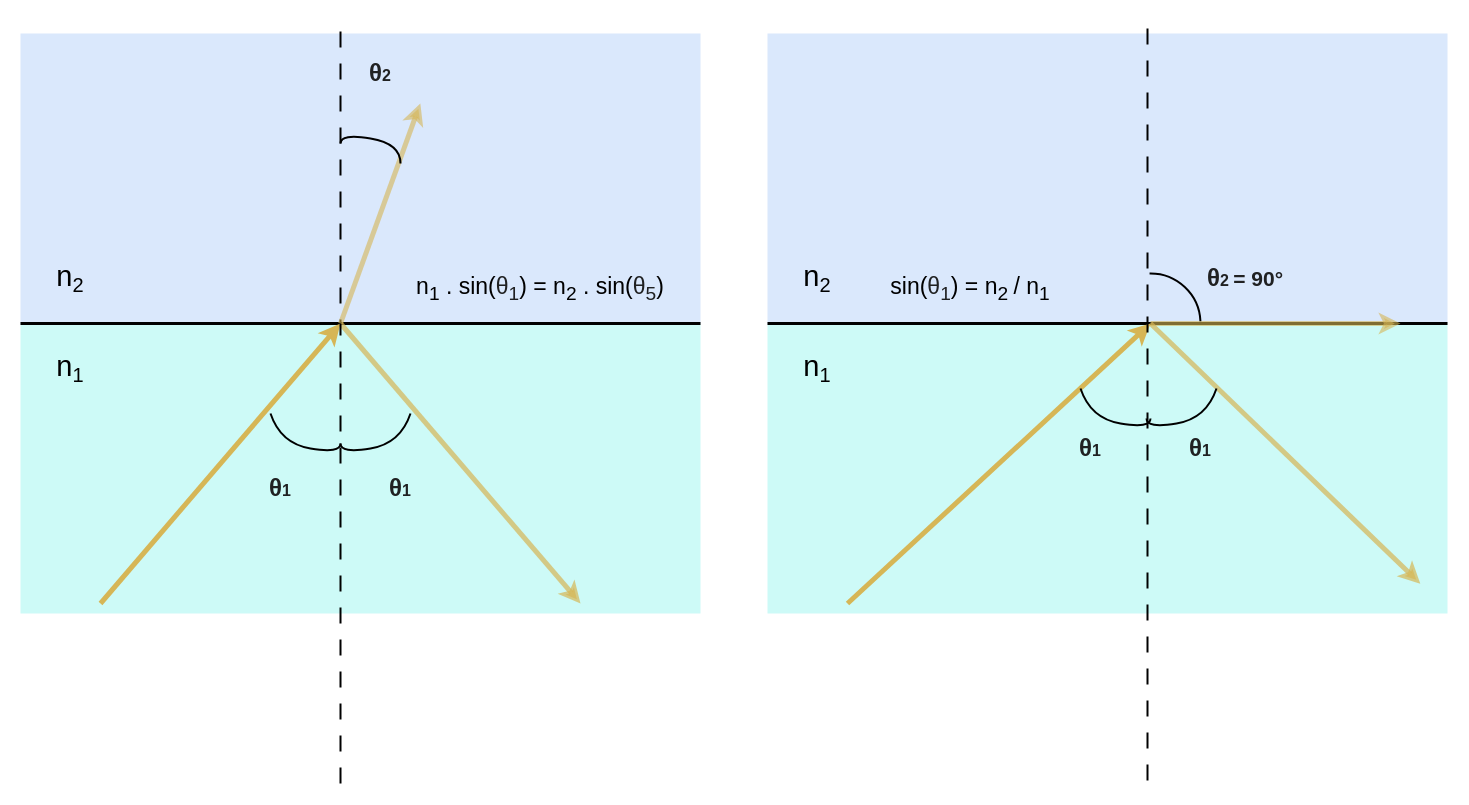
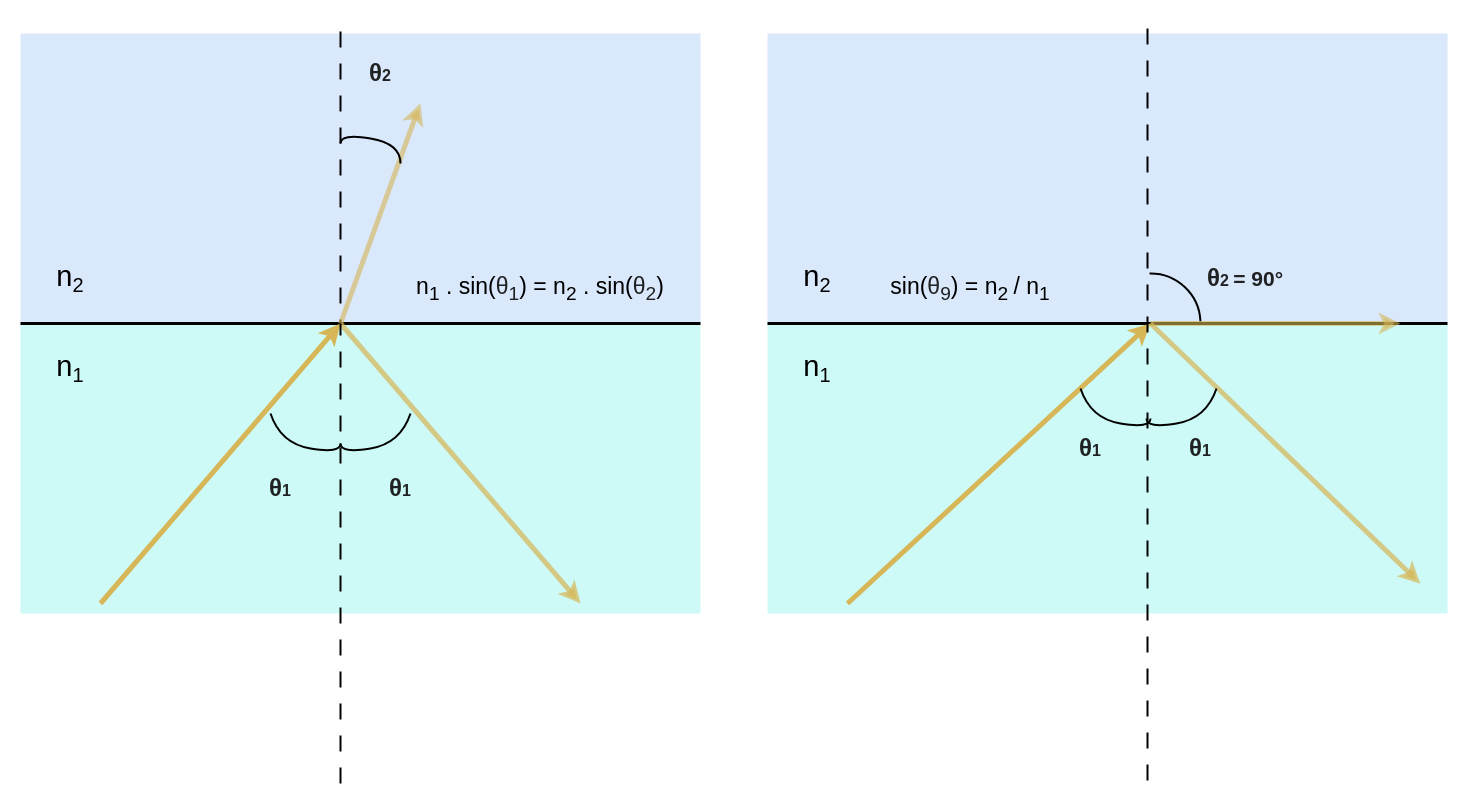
- <mxCell id="18" value="&lt;font style=&quot;font-size: 23px;&quot;&gt;n&lt;sub style=&quot;&quot;&gt;1&lt;/sub&gt; . sin(&lt;span style=&quot;border-color: var(--border-color); caret-color: rgb(32, 33, 34); color: rgb(32, 33, 34); font-family: sans-serif; text-align: start; text-size-adjust: auto;&quot;&gt;&lt;font style=&quot;border-color: var(--border-color); font-size: 23px;&quot;&gt;θ&lt;/font&gt;&lt;font style=&quot;border-color: var(--border-color); font-size: 23px;&quot;&gt;&lt;sub&gt;1&lt;/sub&gt;&lt;/font&gt;&lt;/span&gt;) = n&lt;sub style=&quot;&quot;&gt;2&lt;/sub&gt; . sin(&lt;span style=&quot;border-color: var(--border-color); caret-color: rgb(32, 33, 34); color: rgb(32, 33, 34); font-family: sans-serif; text-align: start; text-size-adjust: auto;&quot;&gt;&lt;font style=&quot;border-color: var(--border-color); font-size: 23px;&quot;&gt;θ&lt;/font&gt;&lt;font style=&quot;border-color: var(--border-color); font-size: 23px;&quot;&gt;&lt;sub&gt;5&lt;/sub&gt;&lt;/font&gt;&lt;/span&gt;)&lt;/font&gt;" style="text;html=1;strokeColor=none;fillColor=none;align=center;verticalAlign=middle;whiteSpace=wrap;rounded=0;" parent="1" vertex="1"><mxGeometry x="260" y="243" width="560" height="90" as="geometry" /></mxCell>
+ <mxCell id="18" value="&lt;font style=&quot;font-size: 23px;&quot;&gt;n&lt;sub style=&quot;&quot;&gt;1&lt;/sub&gt; . sin(&lt;span style=&quot;border-color: var(--border-color); caret-color: rgb(32, 33, 34); color: rgb(32, 33, 34); font-family: sans-serif; text-align: start; text-size-adjust: auto;&quot;&gt;&lt;font style=&quot;border-color: var(--border-color); font-size: 23px;&quot;&gt;θ&lt;/font&gt;&lt;font style=&quot;border-color: var(--border-color); font-size: 23px;&quot;&gt;&lt;sub&gt;1&lt;/sub&gt;&lt;/font&gt;&lt;/span&gt;) = n&lt;sub style=&quot;&quot;&gt;2&lt;/sub&gt; . sin(&lt;span style=&quot;border-color: var(--border-color); caret-color: rgb(32, 33, 34); color: rgb(32, 33, 34); font-family: sans-serif; text-align: start; text-size-adjust: auto;&quot;&gt;&lt;font style=&quot;border-color: var(--border-color); font-size: 23px;&quot;&gt;θ&lt;/font&gt;&lt;font style=&quot;border-color: var(--border-color); font-size: 23px;&quot;&gt;&lt;sub&gt;2&lt;/sub&gt;&lt;/font&gt;&lt;/span&gt;)&lt;/font&gt;" style="text;html=1;strokeColor=none;fillColor=none;align=center;verticalAlign=middle;whiteSpace=wrap;rounded=0;" parent="1" vertex="1"><mxGeometry x="260" y="243" width="560" height="90" as="geometry" /></mxCell>
- <mxCell id="35" value="&lt;font style=&quot;font-size: 23px;&quot;&gt;sin(&lt;span style=&quot;border-color: var(--border-color); caret-color: rgb(32, 33, 34); color: rgb(32, 33, 34); font-family: sans-serif; text-align: start; text-size-adjust: auto;&quot;&gt;&lt;font style=&quot;border-color: var(--border-color); font-size: 23px;&quot;&gt;θ&lt;/font&gt;&lt;font style=&quot;border-color: var(--border-color); font-size: 23px;&quot;&gt;&lt;sub&gt;1&lt;/sub&gt;&lt;/font&gt;&lt;/span&gt;) = n&lt;sub style=&quot;&quot;&gt;2 &lt;/sub&gt;/ n&lt;sub&gt;1&lt;/sub&gt;&lt;/font&gt;" style="text;html=1;strokeColor=none;fillColor=none;align=center;verticalAlign=middle;whiteSpace=wrap;rounded=0;" vertex="1" parent="1"><mxGeometry x="690" y="243" width="560" height="90" as="geometry" /></mxCell>
+ <mxCell id="35" value="&lt;font style=&quot;font-size: 23px;&quot;&gt;sin(&lt;span style=&quot;border-color: var(--border-color); caret-color: rgb(32, 33, 34); color: rgb(32, 33, 34); font-family: sans-serif; text-align: start; text-size-adjust: auto;&quot;&gt;&lt;font style=&quot;border-color: var(--border-color); font-size: 23px;&quot;&gt;θ&lt;/font&gt;&lt;font style=&quot;border-color: var(--border-color); font-size: 23px;&quot;&gt;&lt;sub&gt;9&lt;/sub&gt;&lt;/font&gt;&lt;/span&gt;) = n&lt;sub style=&quot;&quot;&gt;2 &lt;/sub&gt;/ n&lt;sub&gt;1&lt;/sub&gt;&lt;/font&gt;" style="text;html=1;strokeColor=none;fillColor=none;align=center;verticalAlign=middle;whiteSpace=wrap;rounded=0;" vertex="1" parent="1"><mxGeometry x="690" y="243" width="560" height="90" as="geometry" /></mxCell>
